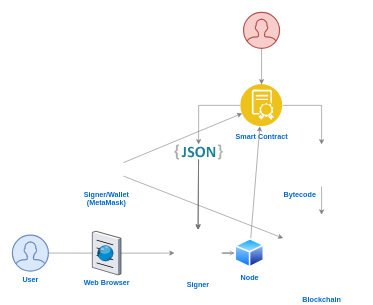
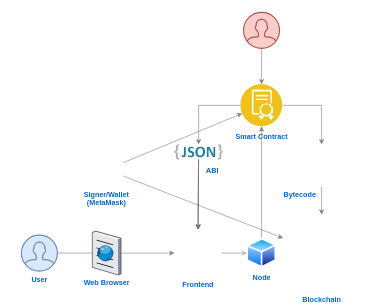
+ <mxCell id="25" value="&lt;span style=&quot;font-family: Helvetica; font-size: 12px; font-style: normal; font-variant-ligatures: normal; font-variant-caps: normal; letter-spacing: normal; orphans: 2; text-align: center; text-indent: 0px; text-transform: none; widows: 2; word-spacing: 0px; -webkit-text-stroke-width: 0px; text-decoration-thickness: initial; text-decoration-style: initial; text-decoration-color: initial; float: none; display: inline !important;&quot;&gt;&lt;b&gt;ABI&lt;/b&gt;&lt;/span&gt;" style="text;whiteSpace=wrap;html=1;labelBackgroundColor=none;fontColor=#0066CC;" vertex="1" parent="1"><mxGeometry x="340.5" y="270" width="50" height="40" as="geometry" /></mxCell>
- <mxCell id="12" value="&lt;b&gt;User&lt;/b&gt;" style="html=1;verticalLabelPosition=bottom;align=center;labelBackgroundColor=none;verticalAlign=top;strokeWidth=2;strokeColor=#6c8ebf;shadow=0;dashed=0;shape=mxgraph.ios7.icons.user;fillColor=#dae8fc;fontColor=#0066CC;" vertex="1" parent="1"><mxGeometry x="20" y="391" width="60" height="60" as="geometry" /></mxCell>
+ <mxCell id="12" value="&lt;b&gt;User&lt;/b&gt;" style="html=1;verticalLabelPosition=bottom;align=center;labelBackgroundColor=none;verticalAlign=top;strokeWidth=2;strokeColor=#6c8ebf;shadow=0;dashed=0;shape=mxgraph.ios7.icons.user;fillColor=#dae8fc;fontColor=#0066CC;" vertex="1" parent="1"><mxGeometry x="35" y="391" width="60" height="60" as="geometry" /></mxCell>
- <mxCell id="22" value="&lt;b&gt;Node&lt;/b&gt;" style="image;aspect=fixed;perimeter=ellipsePerimeter;html=1;align=center;shadow=0;dashed=0;spacingTop=3;image=img/lib/active_directory/generic_node.svg;labelBackgroundColor=none;fontColor=#0066CC;" vertex="1" parent="1"><mxGeometry x="390" y="396.5" width="50" height="49" as="geometry" /></mxCell>
+ <mxCell id="22" value="&lt;b&gt;Node&lt;/b&gt;" style="image;aspect=fixed;perimeter=ellipsePerimeter;html=1;align=center;shadow=0;dashed=0;spacingTop=3;image=img/lib/active_directory/generic_node.svg;labelBackgroundColor=none;fontColor=#0066CC;" vertex="1" parent="1"><mxGeometry x="410" y="396.5" width="50" height="49" as="geometry" /></mxCell>
- <mxCell id="7" value="&lt;b&gt;Signer&lt;/b&gt;" style="shape=image;html=1;verticalAlign=top;verticalLabelPosition=bottom;labelBackgroundColor=none;imageAspect=0;aspect=fixed;image=https://cdn1.iconfinder.com/data/icons/unicons-line-vol-5/24/react-128.png;fontColor=#0066CC;" vertex="1" parent="1"><mxGeometry x="290" y="382" width="78" height="78" as="geometry" /></mxCell>
+ <mxCell id="7" value="&lt;b&gt;Frontend&lt;/b&gt;" style="shape=image;html=1;verticalAlign=top;verticalLabelPosition=bottom;labelBackgroundColor=none;imageAspect=0;aspect=fixed;image=https://cdn1.iconfinder.com/data/icons/unicons-line-vol-5/24/react-128.png;fontColor=#0066CC;" vertex="1" parent="1"><mxGeometry x="290" y="382" width="78" height="78" as="geometry" /></mxCell>
